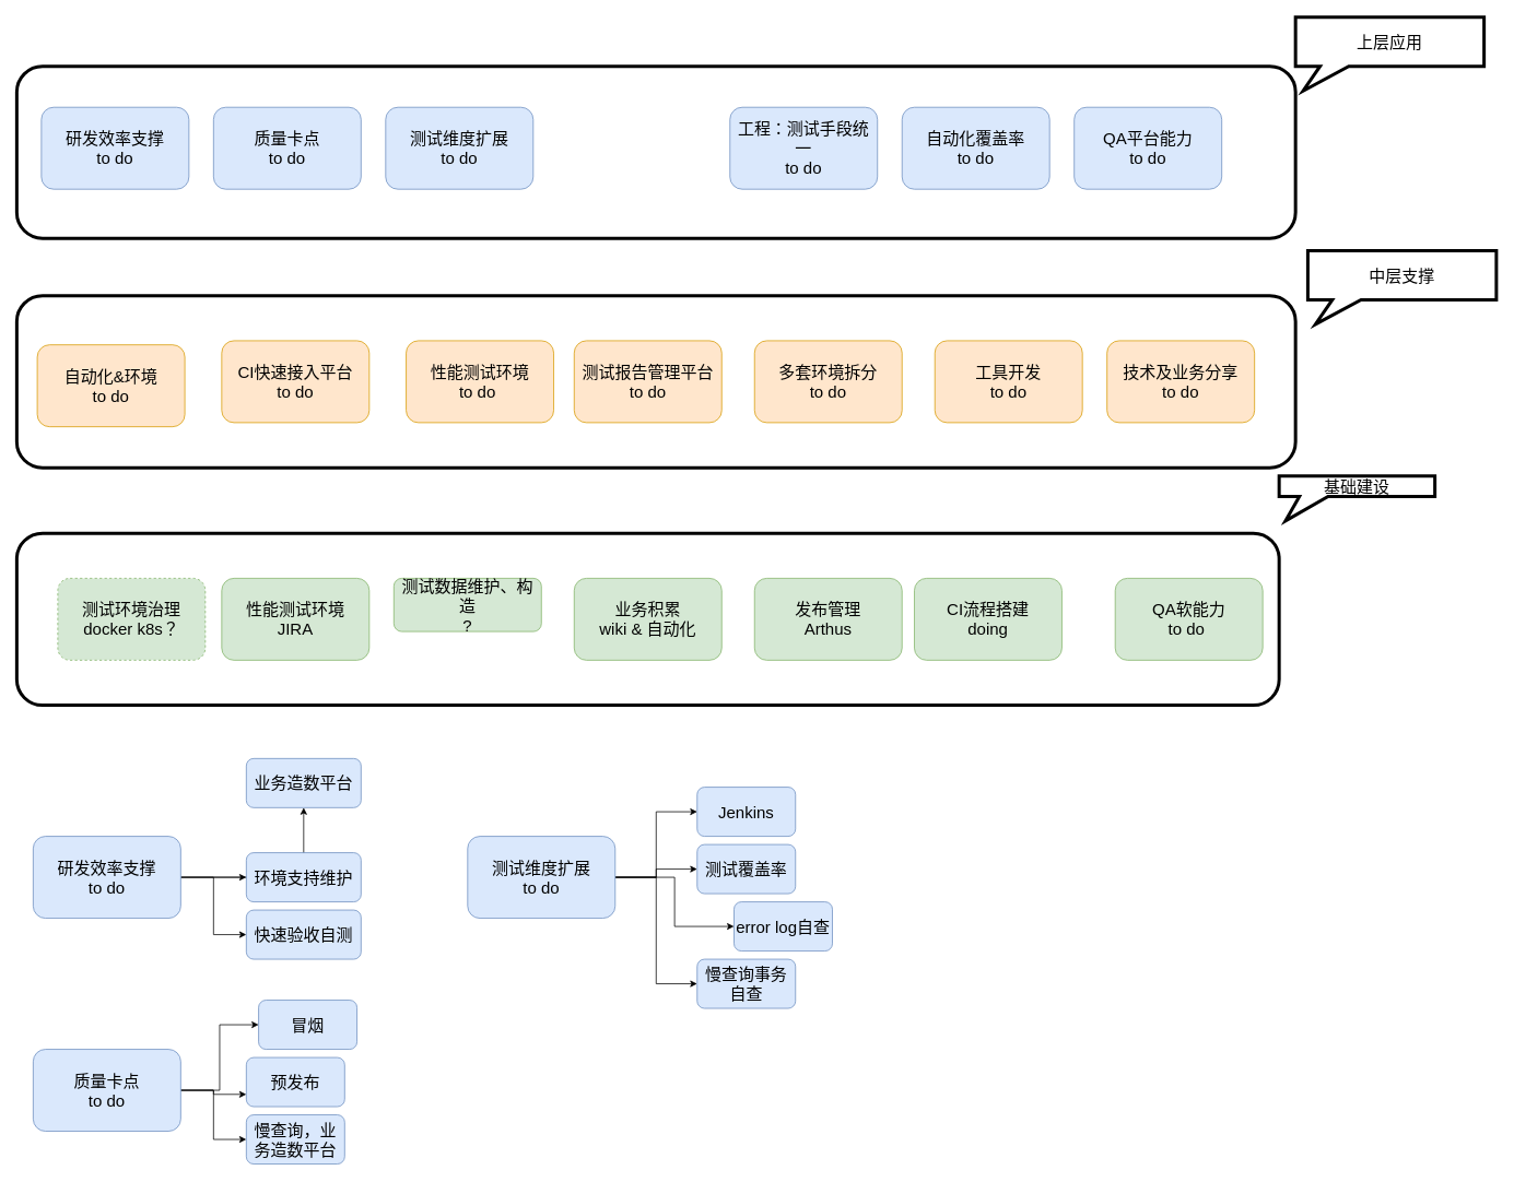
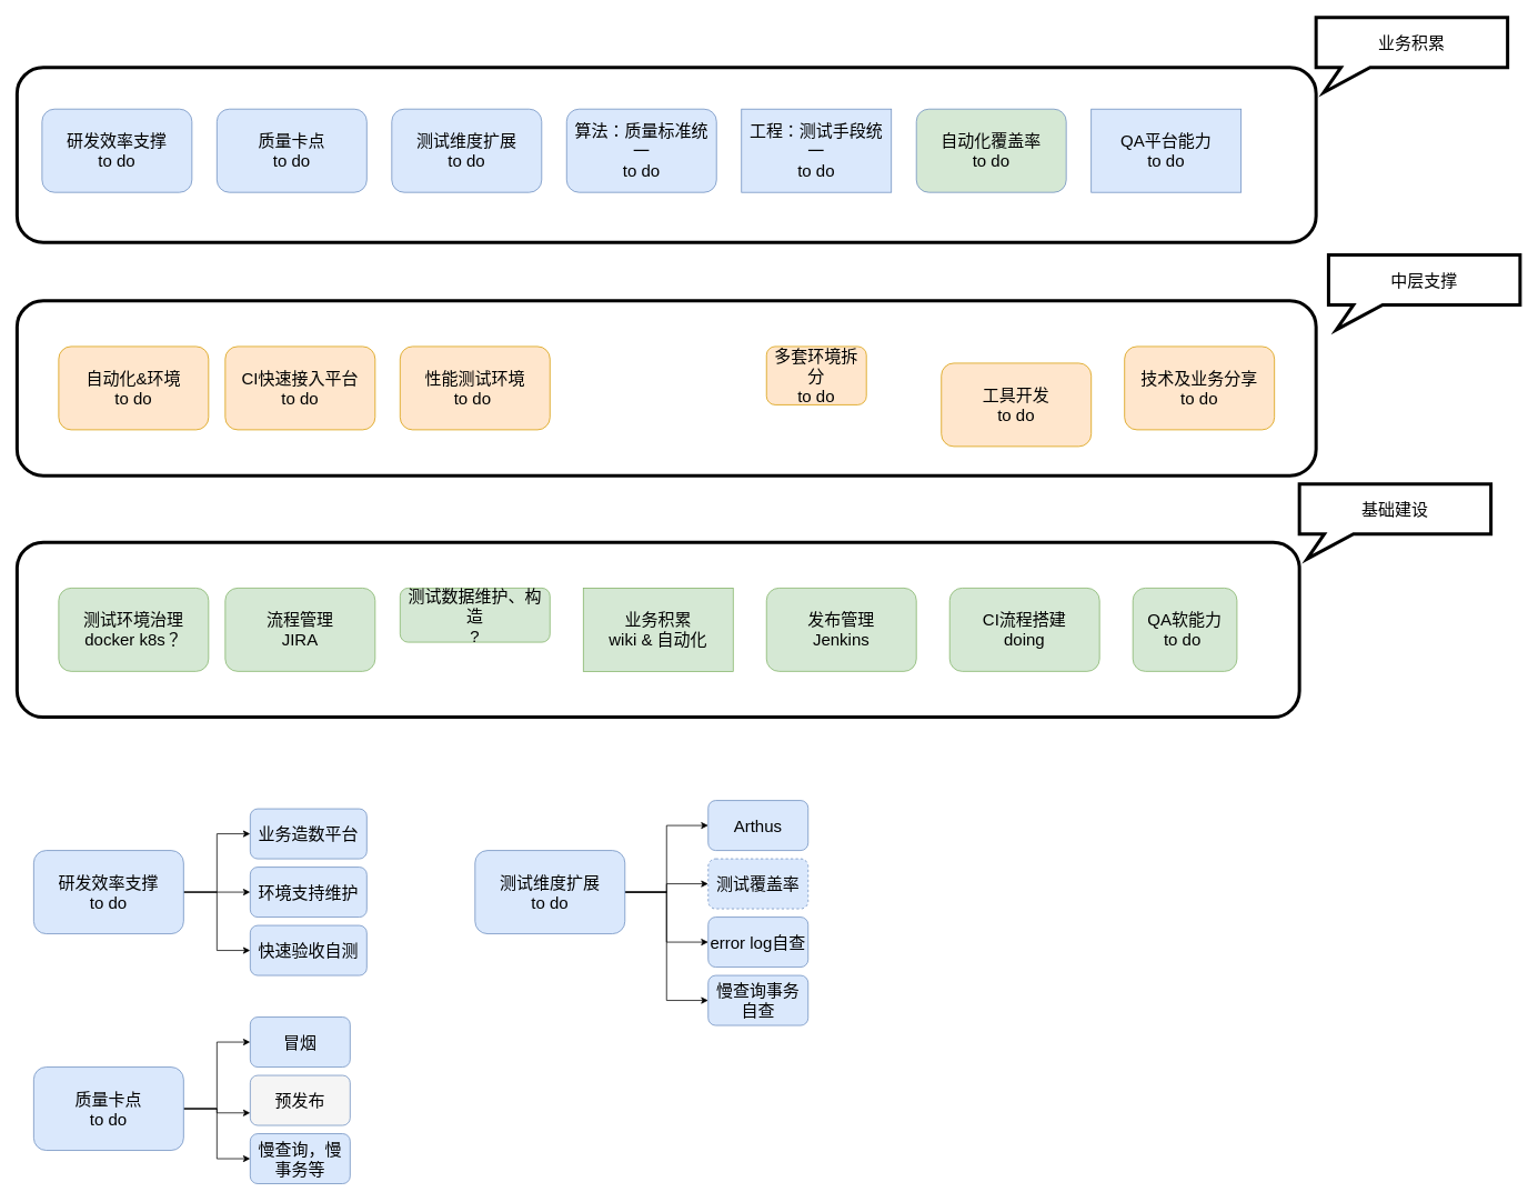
- <mxCell id="20" value="上层应用" style="shape=callout;whiteSpace=wrap;html=1;perimeter=calloutPerimeter;base=35;size=30;position=0.13;position2=0.04;fontSize=20;strokeWidth=4;" vertex="1" parent="1"><mxGeometry x="1580" y="20" width="230" height="90" as="geometry" /></mxCell>
+ <mxCell id="20" value="业务积累" style="shape=callout;whiteSpace=wrap;html=1;perimeter=calloutPerimeter;base=35;size=30;position=0.13;position2=0.04;fontSize=20;strokeWidth=4;" vertex="1" parent="1"><mxGeometry x="1580" y="20" width="230" height="90" as="geometry" /></mxCell>
+ <mxCell id="24" value="算法：质量标准统一&lt;br&gt;to do" style="rounded=1;whiteSpace=wrap;html=1;fontSize=20;fillColor=#dae8fc;strokeColor=#6c8ebf;" vertex="1" parent="1"><mxGeometry x="680" y="130" width="180" height="100" as="geometry" /></mxCell>
- <mxCell id="25" value="工程：测试手段统一&lt;br&gt;to do" style="rounded=1;whiteSpace=wrap;html=1;fontSize=20;fillColor=#dae8fc;strokeColor=#6c8ebf;" vertex="1" parent="1"><mxGeometry x="890" y="130" width="180" height="100" as="geometry" /></mxCell>
+ <mxCell id="25" value="工程：测试手段统一&lt;br&gt;to do" style="whiteSpace=wrap;html=1;fontSize=20;fillColor=#dae8fc;strokeColor=#6c8ebf;rounded=0;" vertex="1" parent="1"><mxGeometry x="890" y="130" width="180" height="100" as="geometry" /></mxCell>
- <mxCell id="26" value="自动化覆盖率&lt;br&gt;to do" style="rounded=1;whiteSpace=wrap;html=1;fontSize=20;fillColor=#dae8fc;strokeColor=#6c8ebf;" vertex="1" parent="1"><mxGeometry x="1100" y="130" width="180" height="100" as="geometry" /></mxCell>
+ <mxCell id="26" value="自动化覆盖率&lt;br&gt;to do" style="rounded=1;whiteSpace=wrap;html=1;fontSize=20;fillColor=#d5e8d4;strokeColor=#6c8ebf;" vertex="1" parent="1"><mxGeometry x="1100" y="130" width="180" height="100" as="geometry" /></mxCell>
- <mxCell id="27" value="QA平台能力&lt;br&gt;to do" style="rounded=1;whiteSpace=wrap;html=1;fontSize=20;fillColor=#dae8fc;strokeColor=#6c8ebf;" vertex="1" parent="1"><mxGeometry x="1310" y="130" width="180" height="100" as="geometry" /></mxCell>
+ <mxCell id="27" value="QA平台能力&lt;br&gt;to do" style="whiteSpace=wrap;html=1;fontSize=20;fillColor=#dae8fc;strokeColor=#6c8ebf;rounded=0;" vertex="1" parent="1"><mxGeometry x="1310" y="130" width="180" height="100" as="geometry" /></mxCell>
- <mxCell id="13" value="性能测试环境&lt;br&gt;to do&amp;nbsp;" style="rounded=1;whiteSpace=wrap;html=1;fontSize=20;fillColor=#ffe6cc;strokeColor=#d79b00;" parent="1" vertex="1"><mxGeometry x="495" y="415" width="180" height="100" as="geometry" /></mxCell>
+ <mxCell id="13" value="性能测试环境&lt;br&gt;to do&amp;nbsp;" style="rounded=1;whiteSpace=wrap;html=1;fontSize=20;fillColor=#ffe6cc;strokeColor=#d79b00;" parent="1" vertex="1"><mxGeometry x="480" y="415" width="180" height="100" as="geometry" /></mxCell>
- <mxCell id="14" value="测试报告管理平台&lt;br&gt;to do" style="rounded=1;whiteSpace=wrap;html=1;fontSize=20;fillColor=#ffe6cc;strokeColor=#d79b00;" parent="1" vertex="1"><mxGeometry x="700" y="415" width="180" height="100" as="geometry" /></mxCell>
- <mxCell id="15" value="&lt;div&gt;多套环境拆分&lt;/div&gt;&lt;div&gt;to do&lt;br&gt;&lt;/div&gt;" style="rounded=1;whiteSpace=wrap;html=1;fontSize=20;fillColor=#ffe6cc;strokeColor=#d79b00;" parent="1" vertex="1"><mxGeometry x="920" y="415" width="180" height="100" as="geometry" /></mxCell>
+ <mxCell id="15" value="&lt;div&gt;多套环境拆分&lt;/div&gt;&lt;div&gt;to do&lt;br&gt;&lt;/div&gt;" style="rounded=1;whiteSpace=wrap;html=1;fontSize=20;fillColor=#ffe6cc;strokeColor=#d79b00;" parent="1" vertex="1"><mxGeometry x="920" y="415" width="120" height="70" as="geometry" /></mxCell>
- <mxCell id="18" value="&lt;div&gt;工具开发&lt;br&gt;&lt;/div&gt;&lt;div&gt;to do&lt;br&gt;&lt;/div&gt;" style="rounded=1;whiteSpace=wrap;html=1;fontSize=20;fillColor=#ffe6cc;strokeColor=#d79b00;" vertex="1" parent="1"><mxGeometry x="1140" y="415" width="180" height="100" as="geometry" /></mxCell>
+ <mxCell id="18" value="&lt;div&gt;工具开发&lt;br&gt;&lt;/div&gt;&lt;div&gt;to do&lt;br&gt;&lt;/div&gt;" style="rounded=1;whiteSpace=wrap;html=1;fontSize=20;fillColor=#ffe6cc;strokeColor=#d79b00;" vertex="1" parent="1"><mxGeometry x="1130" y="435" width="180" height="100" as="geometry" /></mxCell>
- <mxCell id="11" value="自动化&amp;amp;环境&lt;br&gt;to do" style="rounded=1;whiteSpace=wrap;html=1;fontSize=20;fillColor=#ffe6cc;strokeColor=#d79b00;" parent="1" vertex="1"><mxGeometry x="45" y="420" width="180" height="100" as="geometry" /></mxCell>
+ <mxCell id="11" value="自动化&amp;amp;环境&lt;br&gt;to do" style="rounded=1;whiteSpace=wrap;html=1;fontSize=20;fillColor=#ffe6cc;strokeColor=#d79b00;" parent="1" vertex="1"><mxGeometry x="70" y="415" width="180" height="100" as="geometry" /></mxCell>
- <mxCell id="3" value="基础建设" style="shape=callout;whiteSpace=wrap;html=1;perimeter=calloutPerimeter;base=35;size=30;position=0.13;position2=0.04;fontSize=20;strokeWidth=4;" parent="1" vertex="1"><mxGeometry x="1560" y="580" width="190" height="55" as="geometry" /></mxCell>
+ <mxCell id="3" value="基础建设" style="shape=callout;whiteSpace=wrap;html=1;perimeter=calloutPerimeter;base=35;size=30;position=0.13;position2=0.04;fontSize=20;strokeWidth=4;" parent="1" vertex="1"><mxGeometry x="1560" y="580" width="230" height="90" as="geometry" /></mxCell>
- <mxCell id="4" value="测试环境治理&lt;br&gt;docker k8s？" style="rounded=1;whiteSpace=wrap;html=1;fontSize=20;fillColor=#d5e8d4;strokeColor=#82b366;dashed=1;" parent="1" vertex="1"><mxGeometry x="70" y="705" width="180" height="100" as="geometry" /></mxCell>
+ <mxCell id="4" value="测试环境治理&lt;br&gt;docker k8s？" style="rounded=1;whiteSpace=wrap;html=1;fontSize=20;fillColor=#d5e8d4;strokeColor=#82b366;" parent="1" vertex="1"><mxGeometry x="70" y="705" width="180" height="100" as="geometry" /></mxCell>
- <mxCell id="5" value="性能测试环境&lt;br&gt;JIRA" style="rounded=1;whiteSpace=wrap;html=1;fontSize=20;fillColor=#d5e8d4;strokeColor=#82b366;" parent="1" vertex="1"><mxGeometry x="270" y="705" width="180" height="100" as="geometry" /></mxCell>
+ <mxCell id="5" value="流程管理&lt;br&gt;JIRA" style="rounded=1;whiteSpace=wrap;html=1;fontSize=20;fillColor=#d5e8d4;strokeColor=#82b366;" parent="1" vertex="1"><mxGeometry x="270" y="705" width="180" height="100" as="geometry" /></mxCell>
- <mxCell id="8" value="业务积累&lt;br&gt;wiki &amp;amp; 自动化" style="rounded=1;whiteSpace=wrap;html=1;fontSize=20;fillColor=#d5e8d4;strokeColor=#82b366;" parent="1" vertex="1"><mxGeometry x="700" y="705" width="180" height="100" as="geometry" /></mxCell>
+ <mxCell id="8" value="业务积累&lt;br&gt;wiki &amp;amp; 自动化" style="whiteSpace=wrap;html=1;fontSize=20;fillColor=#d5e8d4;strokeColor=#82b366;rounded=0;" parent="1" vertex="1"><mxGeometry x="700" y="705" width="180" height="100" as="geometry" /></mxCell>
- <mxCell id="6" value="发布管理&lt;br&gt;Arthus" style="rounded=1;whiteSpace=wrap;html=1;fontSize=20;fillColor=#d5e8d4;strokeColor=#82b366;" parent="1" vertex="1"><mxGeometry x="920" y="705" width="180" height="100" as="geometry" /></mxCell>
+ <mxCell id="6" value="发布管理&lt;br&gt;Jenkins" style="rounded=1;whiteSpace=wrap;html=1;fontSize=20;fillColor=#d5e8d4;strokeColor=#82b366;" parent="1" vertex="1"><mxGeometry x="920" y="705" width="180" height="100" as="geometry" /></mxCell>
- <mxCell id="16" value="CI流程搭建&lt;br&gt;doing" style="rounded=1;whiteSpace=wrap;html=1;fontSize=20;fillColor=#d5e8d4;strokeColor=#82b366;" parent="1" vertex="1"><mxGeometry x="1115" y="705" width="180" height="100" as="geometry" /></mxCell>
+ <mxCell id="16" value="CI流程搭建&lt;br&gt;doing" style="rounded=1;whiteSpace=wrap;html=1;fontSize=20;fillColor=#d5e8d4;strokeColor=#82b366;" parent="1" vertex="1"><mxGeometry x="1140" y="705" width="180" height="100" as="geometry" /></mxCell>
- <mxCell id="17" value="QA软能力&lt;br&gt;to do&amp;nbsp;" style="rounded=1;whiteSpace=wrap;html=1;fontSize=20;fillColor=#d5e8d4;strokeColor=#82b366;" parent="1" vertex="1"><mxGeometry x="1360" y="705" width="180" height="100" as="geometry" /></mxCell>
+ <mxCell id="17" value="QA软能力&lt;br&gt;to do&amp;nbsp;" style="rounded=1;whiteSpace=wrap;html=1;fontSize=20;fillColor=#d5e8d4;strokeColor=#82b366;" parent="1" vertex="1"><mxGeometry x="1360" y="705" width="125" height="100" as="geometry" /></mxCell>
- <mxCell id="33" value="业务造数平台" style="whiteSpace=wrap;html=1;rounded=1;fontSize=20;strokeColor=#6c8ebf;fillColor=#dae8fc;" vertex="1" parent="1"><mxGeometry x="300" y="925" width="140" height="60" as="geometry" /></mxCell>
+ <mxCell id="33" value="业务造数平台" style="whiteSpace=wrap;html=1;rounded=1;fontSize=20;strokeColor=#6c8ebf;fillColor=#dae8fc;" vertex="1" parent="1"><mxGeometry x="300" y="970" width="140" height="60" as="geometry" /></mxCell>
- <mxCell id="48" value="Jenkins" style="whiteSpace=wrap;html=1;rounded=1;fontSize=20;strokeColor=#6c8ebf;fillColor=#dae8fc;" vertex="1" parent="1"><mxGeometry x="850" y="960" width="120" height="60" as="geometry" /></mxCell>
+ <mxCell id="48" value="Arthus" style="whiteSpace=wrap;html=1;rounded=1;fontSize=20;strokeColor=#6c8ebf;fillColor=#dae8fc;" vertex="1" parent="1"><mxGeometry x="850" y="960" width="120" height="60" as="geometry" /></mxCell>
- <mxCell id="49" value="测试覆盖率" style="whiteSpace=wrap;html=1;rounded=1;fontSize=20;strokeColor=#6c8ebf;fillColor=#dae8fc;" vertex="1" parent="1"><mxGeometry x="850" y="1030" width="120" height="60" as="geometry" /></mxCell>
+ <mxCell id="49" value="测试覆盖率" style="whiteSpace=wrap;html=1;rounded=1;fontSize=20;strokeColor=#6c8ebf;fillColor=#dae8fc;dashed=1;" vertex="1" parent="1"><mxGeometry x="850" y="1030" width="120" height="60" as="geometry" /></mxCell>
- <mxCell id="50" value="error log自查" style="whiteSpace=wrap;html=1;rounded=1;fontSize=20;strokeColor=#6c8ebf;fillColor=#dae8fc;" vertex="1" parent="1"><mxGeometry x="895" y="1100" width="120" height="60" as="geometry" /></mxCell>
+ <mxCell id="50" value="error log自查" style="whiteSpace=wrap;html=1;rounded=1;fontSize=20;strokeColor=#6c8ebf;fillColor=#dae8fc;" vertex="1" parent="1"><mxGeometry x="850" y="1100" width="120" height="60" as="geometry" /></mxCell>
- <mxCell id="40" value="&lt;div&gt;冒烟&lt;/div&gt;" style="whiteSpace=wrap;html=1;rounded=1;fontSize=20;strokeColor=#6c8ebf;fillColor=#dae8fc;" vertex="1" parent="1"><mxGeometry x="315" y="1220" width="120" height="60" as="geometry" /></mxCell>
+ <mxCell id="40" value="&lt;div&gt;冒烟&lt;/div&gt;" style="whiteSpace=wrap;html=1;rounded=1;fontSize=20;strokeColor=#6c8ebf;fillColor=#dae8fc;" vertex="1" parent="1"><mxGeometry x="300" y="1220" width="120" height="60" as="geometry" /></mxCell>
- <mxCell id="41" value="&lt;div&gt;预发布&lt;br&gt;&lt;/div&gt;" style="whiteSpace=wrap;html=1;rounded=1;fontSize=20;strokeColor=#6c8ebf;fillColor=#dae8fc;" vertex="1" parent="1"><mxGeometry x="300" y="1290" width="120" height="60" as="geometry" /></mxCell>
+ <mxCell id="41" value="&lt;div&gt;预发布&lt;br&gt;&lt;/div&gt;" style="whiteSpace=wrap;html=1;rounded=1;fontSize=20;strokeColor=#6c8ebf;fillColor=#f5f5f5;" vertex="1" parent="1"><mxGeometry x="300" y="1290" width="120" height="60" as="geometry" /></mxCell>
- <mxCell id="42" value="慢查询，业务造数平台" style="whiteSpace=wrap;html=1;rounded=1;fontSize=20;strokeColor=#6c8ebf;fillColor=#dae8fc;" vertex="1" parent="1"><mxGeometry x="300" y="1360" width="120" height="60" as="geometry" /></mxCell>
+ <mxCell id="42" value="慢查询，慢事务等" style="whiteSpace=wrap;html=1;rounded=1;fontSize=20;strokeColor=#6c8ebf;fillColor=#dae8fc;" vertex="1" parent="1"><mxGeometry x="300" y="1360" width="120" height="60" as="geometry" /></mxCell>
